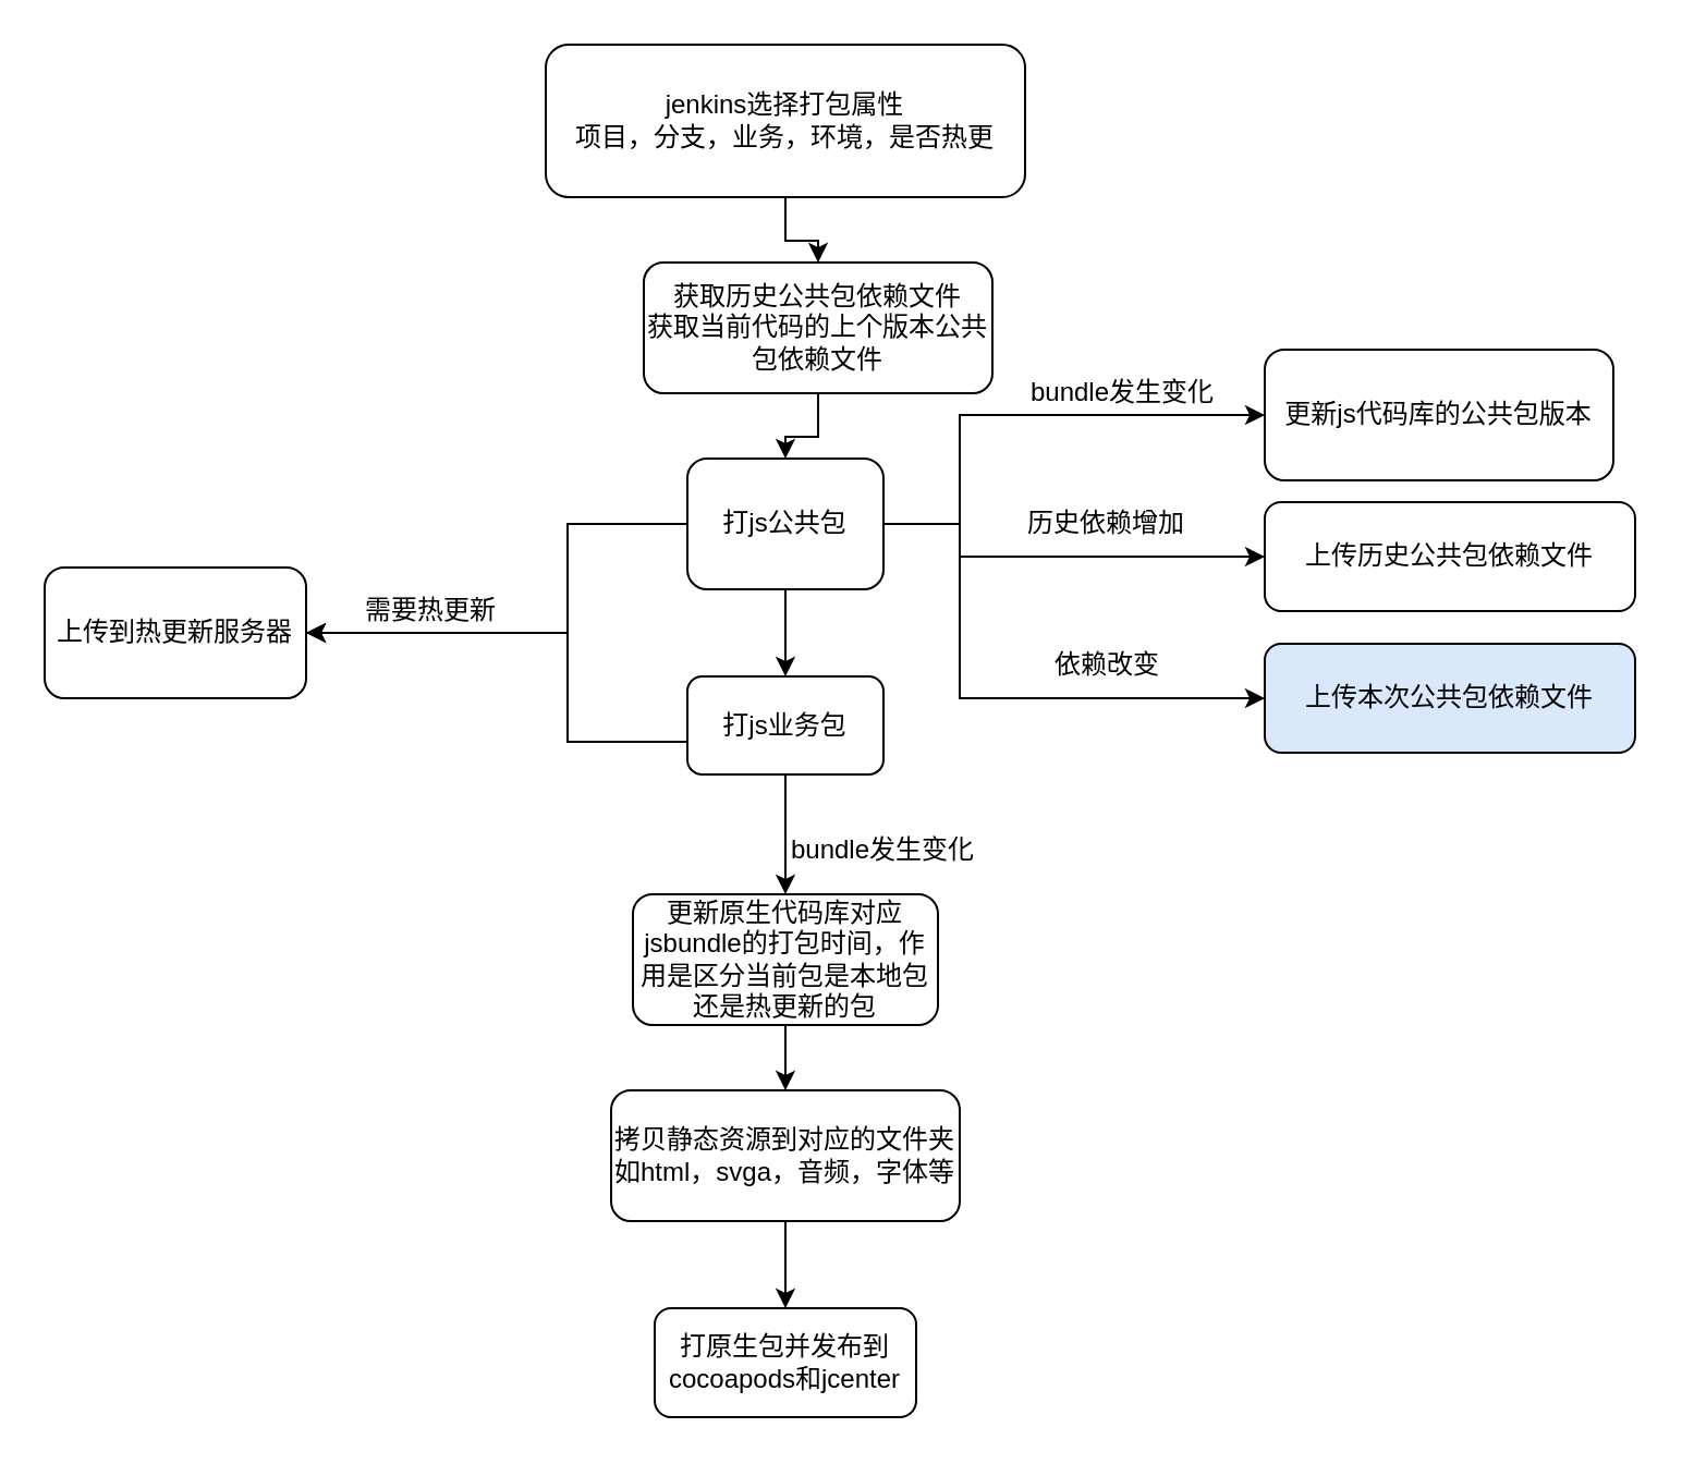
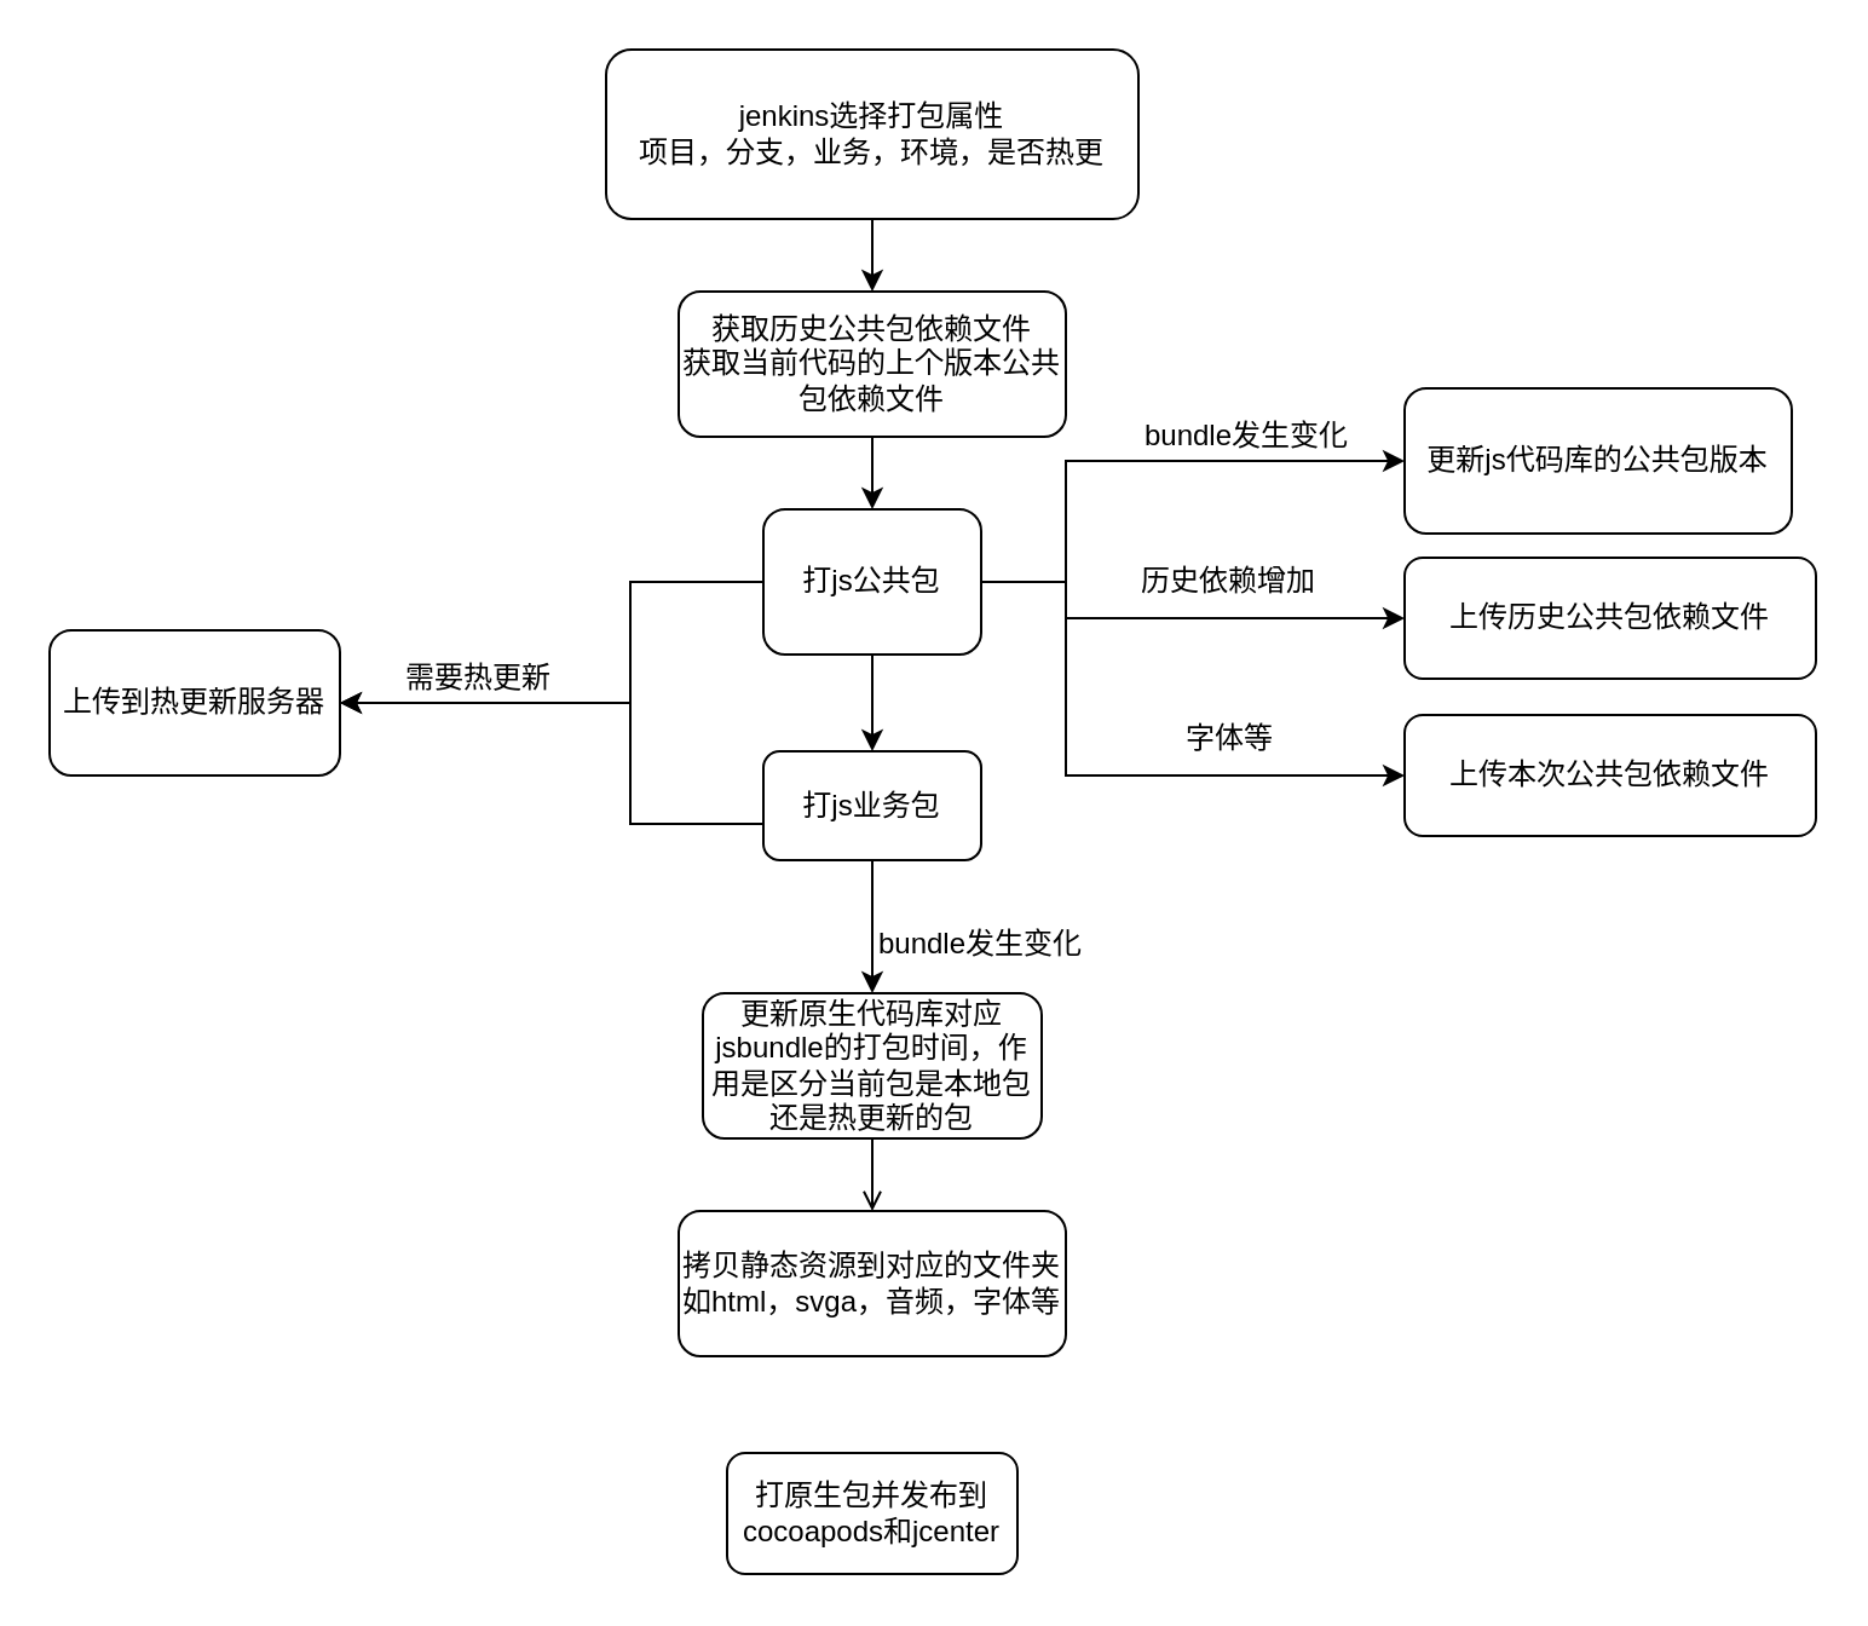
- <mxCell id="11" value="获取历史公共包依赖文件&lt;br&gt;获取当前代码的上个版本公共包依赖文件" style="rounded=1;whiteSpace=wrap;html=1;" vertex="1" parent="1"><mxGeometry x="295" y="120" width="160" height="60" as="geometry" /></mxCell>
+ <mxCell id="11" value="获取历史公共包依赖文件&lt;br&gt;获取当前代码的上个版本公共包依赖文件" style="rounded=1;whiteSpace=wrap;html=1;" vertex="1" parent="1"><mxGeometry x="280" y="120" width="160" height="60" as="geometry" /></mxCell>
- <mxCell id="15" value="依赖改变" style="text;html=1;strokeColor=none;fillColor=none;align=center;verticalAlign=middle;whiteSpace=wrap;rounded=0;" vertex="1" parent="1"><mxGeometry x="467.5" y="295" width="80" height="20" as="geometry" /></mxCell>
+ <mxCell id="15" value="字体等" style="text;html=1;strokeColor=none;fillColor=none;align=center;verticalAlign=middle;whiteSpace=wrap;rounded=0;" vertex="1" parent="1"><mxGeometry x="467.5" y="295" width="80" height="20" as="geometry" /></mxCell>
- <mxCell id="13" value="上传本次公共包依赖文件" style="rounded=1;whiteSpace=wrap;html=1;fillColor=#dae8fc;" vertex="1" parent="1"><mxGeometry x="580" y="295" width="170" height="50" as="geometry" /></mxCell>
+ <mxCell id="13" value="上传本次公共包依赖文件" style="rounded=1;whiteSpace=wrap;html=1;" vertex="1" parent="1"><mxGeometry x="580" y="295" width="170" height="50" as="geometry" /></mxCell>
- <mxCell id="22" value="" style="edgeStyle=orthogonalEdgeStyle;rounded=0;orthogonalLoop=1;jettySize=auto;html=1;" edge="1" parent="1" source="23" target="29"><mxGeometry relative="1" as="geometry" /></mxCell>
+ <mxCell id="22" value="" style="edgeStyle=orthogonalEdgeStyle;rounded=0;orthogonalLoop=1;jettySize=auto;html=1;endArrow=open;" edge="1" parent="1" source="23" target="29"><mxGeometry relative="1" as="geometry" /></mxCell>
- <mxCell id="28" value="" style="edgeStyle=orthogonalEdgeStyle;rounded=0;orthogonalLoop=1;jettySize=auto;html=1;" edge="1" parent="1" source="29" target="30"><mxGeometry relative="1" as="geometry" /></mxCell>
